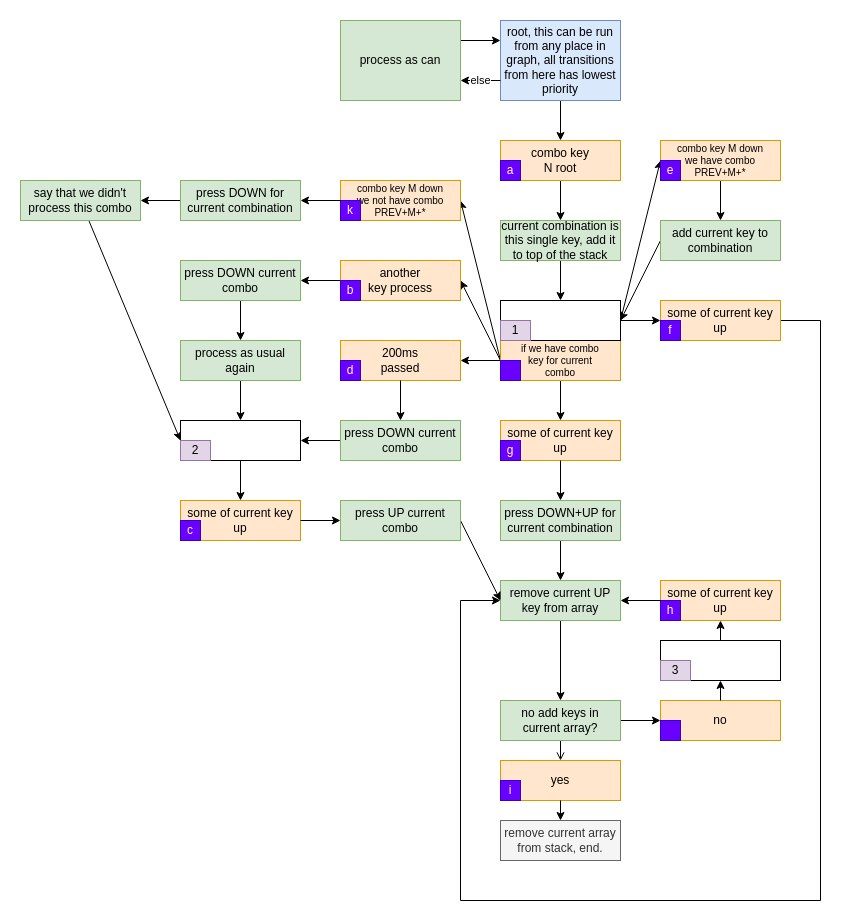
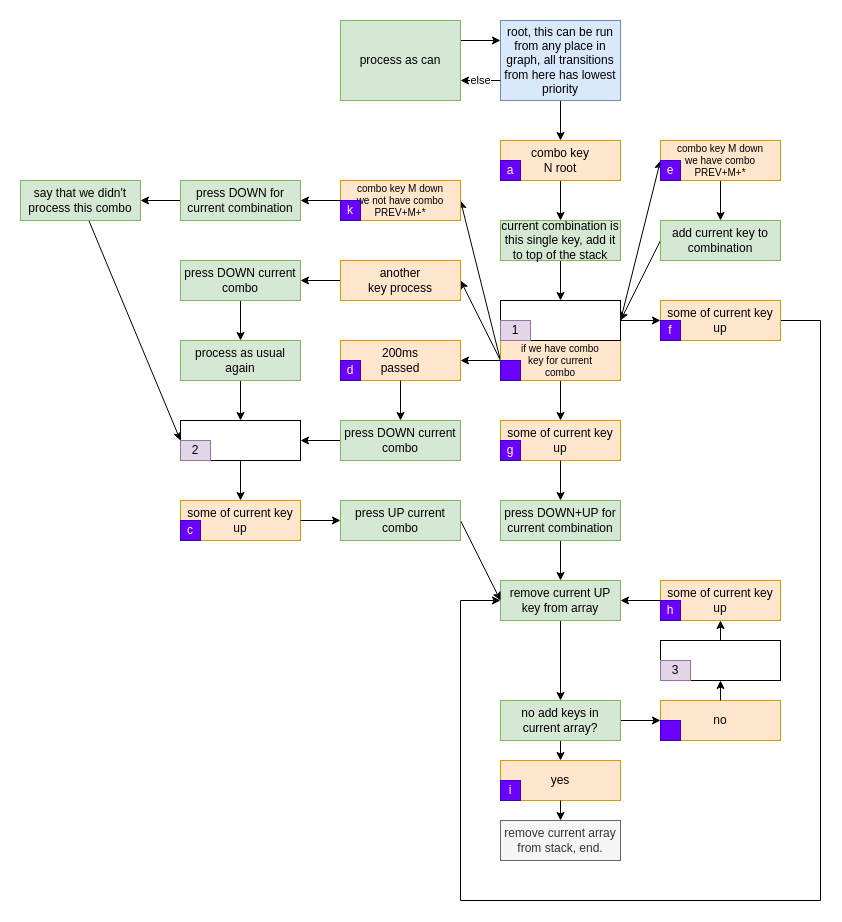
- <mxCell id="46" value="b" style="rounded=0;whiteSpace=wrap;html=1;fillColor=#6a00ff;strokeColor=#3700CC;fontColor=#ffffff;" parent="44" vertex="1"><mxGeometry y="20" width="20" height="20" as="geometry" /></mxCell>
- <mxCell id="27" style="edgeStyle=none;rounded=0;orthogonalLoop=1;jettySize=auto;html=1;endArrow=open;" parent="1" source="29" target="77" edge="1"><mxGeometry relative="1" as="geometry" /></mxCell>
+ <mxCell id="27" style="edgeStyle=none;rounded=0;orthogonalLoop=1;jettySize=auto;html=1;" parent="1" source="29" target="77" edge="1"><mxGeometry relative="1" as="geometry" /></mxCell>
